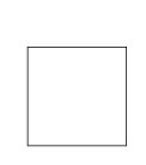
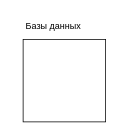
+ <mxCell id="3" value="Базы данных&lt;br&gt;" style="text;html=1;align=center;verticalAlign=middle;resizable=0;points=[];autosize=1;strokeColor=none;fillColor=none;" vertex="1" parent="1"><mxGeometry x="20" y="20" width="100" height="30" as="geometry" /></mxCell>
